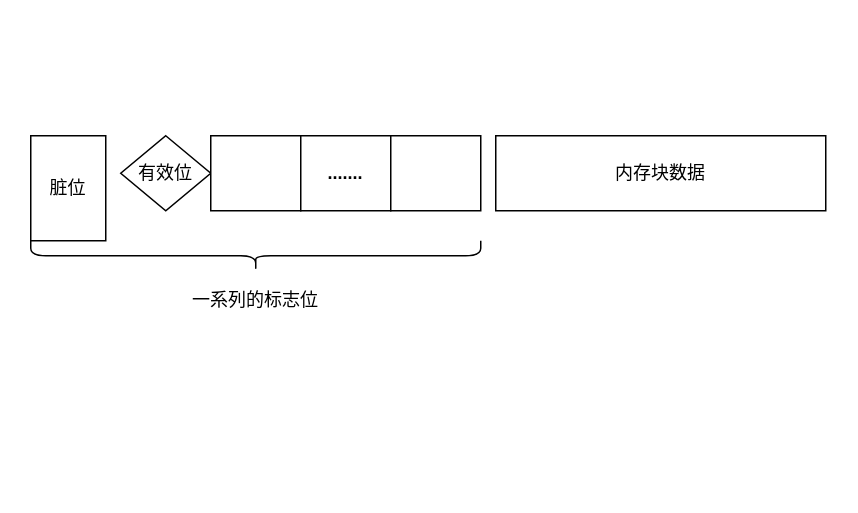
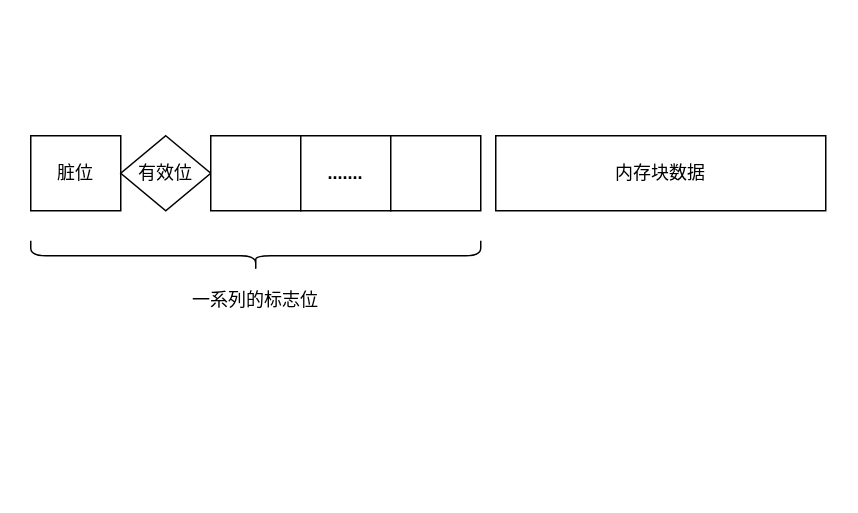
- <mxCell id="2" value="脏位" style="rounded=0;whiteSpace=wrap;html=1;" vertex="1" parent="1"><mxGeometry x="20" y="90" width="50" height="70" as="geometry" /></mxCell>
+ <mxCell id="2" value="脏位" style="rounded=0;whiteSpace=wrap;html=1;" vertex="1" parent="1"><mxGeometry x="20" y="90" width="60" height="50" as="geometry" /></mxCell>
